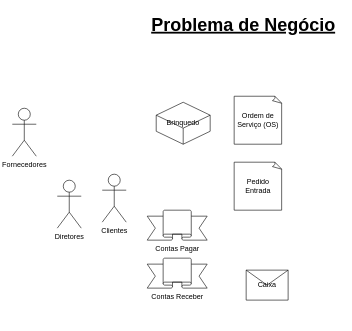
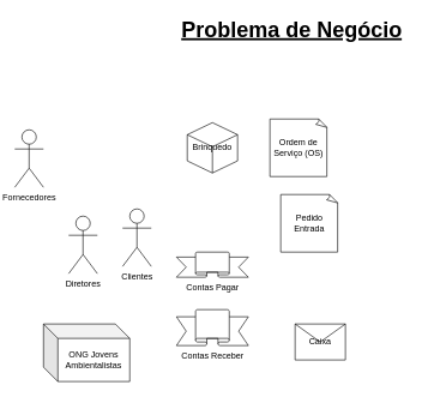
- <mxCell id="5" value="Ordem de Serviço (OS)" style="whiteSpace=wrap;html=1;shape=mxgraph.basic.document" vertex="1" parent="1"><mxGeometry x="390" y="160" width="80" height="80" as="geometry" /></mxCell>
+ <mxCell id="5" value="Ordem de Serviço (OS)" style="whiteSpace=wrap;html=1;shape=mxgraph.basic.document" vertex="1" parent="1"><mxGeometry x="375" y="165" width="80" height="80" as="geometry" /></mxCell>
- <mxCell id="4" value="Brinquedo" style="whiteSpace=wrap;html=1;shape=mxgraph.basic.isocube;isoAngle=15;" vertex="1" parent="1"><mxGeometry x="260" y="170" width="90" height="70" as="geometry" /></mxCell>
+ <mxCell id="4" value="Brinquedo" style="whiteSpace=wrap;html=1;shape=mxgraph.basic.isocube;isoAngle=15;" vertex="1" parent="1"><mxGeometry x="260" y="170" width="70" height="70" as="geometry" /></mxCell>
- <mxCell id="7" value="Contas Pagar" style="verticalLabelPosition=bottom;verticalAlign=top;html=1;shape=mxgraph.basic.banner" vertex="1" parent="1"><mxGeometry x="245" y="350" width="100" height="50" as="geometry" /></mxCell>
+ <mxCell id="7" value="Contas Pagar" style="verticalLabelPosition=bottom;verticalAlign=top;html=1;shape=mxgraph.basic.banner" vertex="1" parent="1"><mxGeometry x="245" y="350" width="100" height="35" as="geometry" /></mxCell>
+ <mxCell id="9" value="ONG Jovens Ambientalistas" style="shape=cube;whiteSpace=wrap;html=1;boundedLbl=1;backgroundOutline=1;darkOpacity=0.05;darkOpacity2=0.1;" vertex="1" parent="1"><mxGeometry x="60" y="450" width="120" height="80" as="geometry" /></mxCell>
